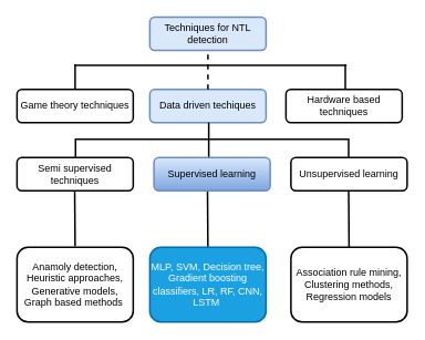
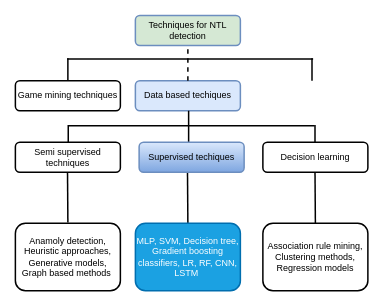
- <mxCell id="6" value="Techniques for NTL detection" style="rounded=1;whiteSpace=wrap;html=1;strokeWidth=2;fillColor=#dae8fc;strokeColor=#6c8ebf;fontSize=12;" parent="2" vertex="1"><mxGeometry x="160" width="140" height="40" as="geometry" /></mxCell>
+ <mxCell id="6" value="Techniques for NTL detection" style="rounded=1;whiteSpace=wrap;html=1;strokeWidth=2;fillColor=#d5e8d4;strokeColor=#6c8ebf;fontSize=12;" parent="2" vertex="1"><mxGeometry x="160" width="140" height="40" as="geometry" /></mxCell>
- <mxCell id="9" value="&lt;span style=&quot;font-size: 12px;&quot;&gt;Game theory techniques&lt;/span&gt;" style="rounded=1;whiteSpace=wrap;html=1;strokeWidth=2;fontSize=12;" parent="2" vertex="1"><mxGeometry y="87" width="140" height="40" as="geometry" /></mxCell>
+ <mxCell id="9" value="&lt;span style=&quot;font-size: 12px;&quot;&gt;Game mining techniques&lt;/span&gt;" style="rounded=1;whiteSpace=wrap;html=1;strokeWidth=2;fontSize=12;" parent="2" vertex="1"><mxGeometry y="87" width="140" height="40" as="geometry" /></mxCell>
- <mxCell id="8" value="Data driven techiques" style="rounded=1;strokeWidth=2;whiteSpace=wrap;html=1;fillColor=#dae8fc;strokeColor=#6c8ebf;fontSize=12;" parent="2" vertex="1"><mxGeometry x="160" y="87" width="140" height="40" as="geometry" /></mxCell>
+ <mxCell id="8" value="Data based techiques" style="rounded=1;strokeWidth=2;whiteSpace=wrap;html=1;fillColor=#dae8fc;strokeColor=#6c8ebf;fontSize=12;" parent="2" vertex="1"><mxGeometry x="160" y="87" width="140" height="40" as="geometry" /></mxCell>
- <mxCell id="7" value="&lt;font style=&quot;font-size: 12px;&quot;&gt;Hardware based techniques&lt;/font&gt;" style="rounded=1;whiteSpace=wrap;html=1;strokeWidth=2;fontSize=12;" parent="2" vertex="1"><mxGeometry x="324" y="87" width="140" height="40" as="geometry" /></mxCell>
- <mxCell id="15" value="&lt;font style=&quot;font-size: 12px;&quot;&gt;Supervised learning&lt;/font&gt;" style="rounded=1;whiteSpace=wrap;html=1;strokeWidth=2;gradientColor=#7ea6e0;fillColor=#dae8fc;strokeColor=#6c8ebf;fontSize=12;" parent="2" vertex="1"><mxGeometry x="165" y="169" width="140" height="40" as="geometry" /></mxCell>
+ <mxCell id="15" value="&lt;font style=&quot;font-size: 12px;&quot;&gt;Supervised techiques&lt;/font&gt;" style="rounded=1;whiteSpace=wrap;html=1;strokeWidth=2;gradientColor=#7ea6e0;fillColor=#dae8fc;strokeColor=#6c8ebf;fontSize=12;" parent="2" vertex="1"><mxGeometry x="165" y="169" width="140" height="40" as="geometry" /></mxCell>
- <mxCell id="16" value="&lt;span style=&quot;font-size: 12px;&quot;&gt;Unsupervised learning&lt;/span&gt;" style="rounded=1;whiteSpace=wrap;html=1;strokeWidth=2;fontSize=12;" parent="2" vertex="1"><mxGeometry x="330" y="169" width="140" height="40" as="geometry" /></mxCell>
+ <mxCell id="16" value="&lt;span style=&quot;font-size: 12px;&quot;&gt;Decision learning&lt;/span&gt;" style="rounded=1;whiteSpace=wrap;html=1;strokeWidth=2;fontSize=12;" parent="2" vertex="1"><mxGeometry x="330" y="169" width="140" height="40" as="geometry" /></mxCell>
